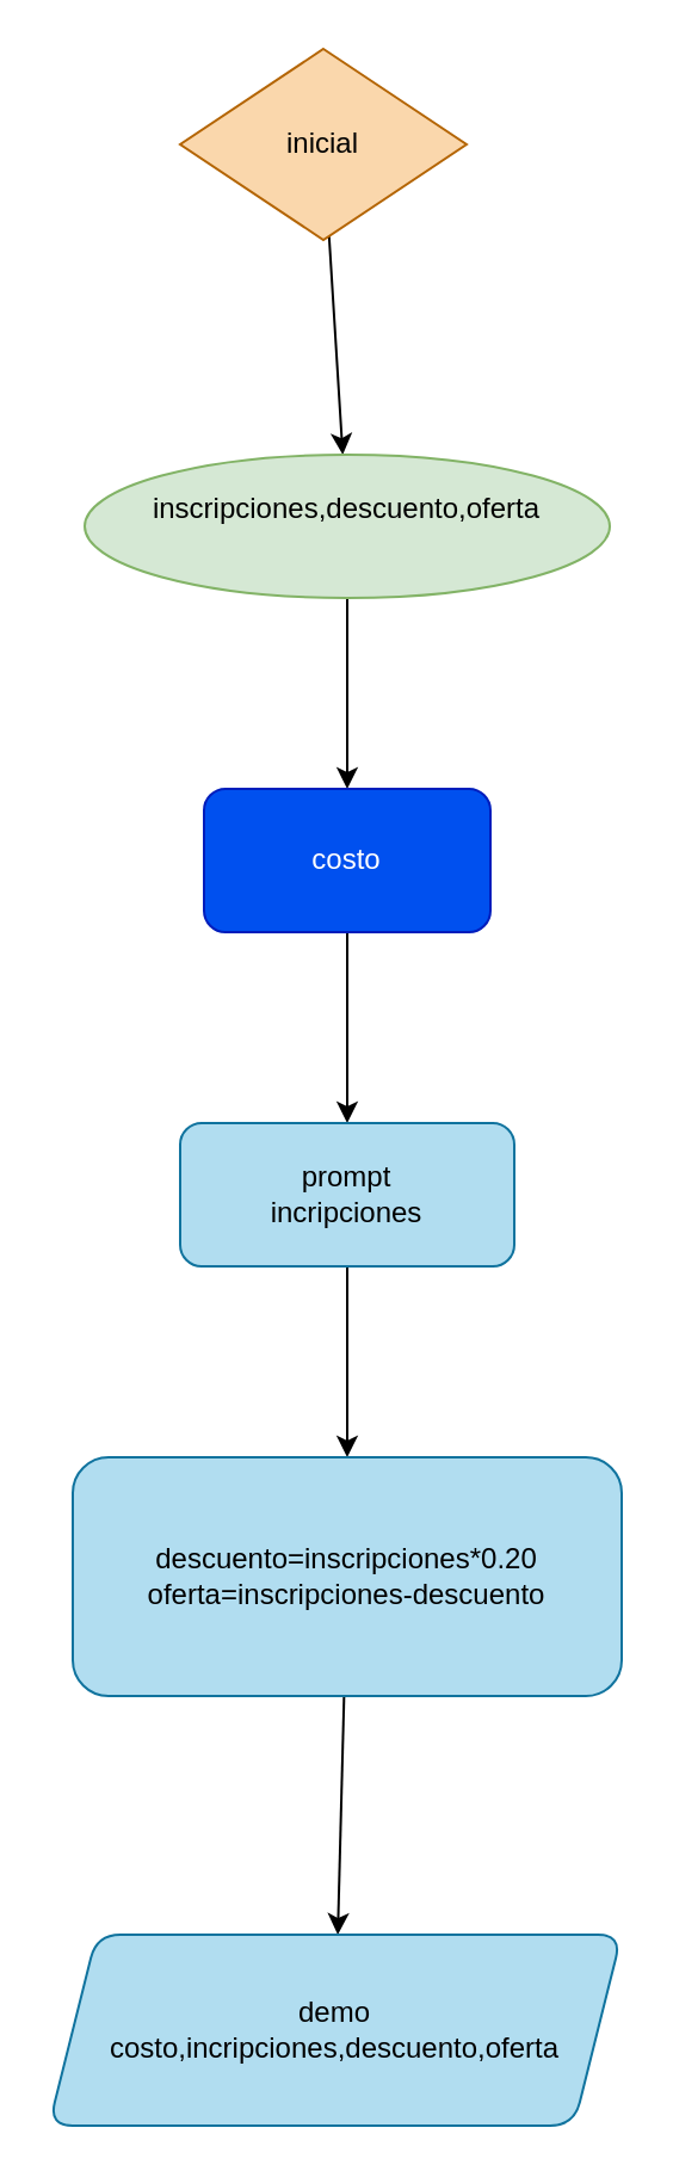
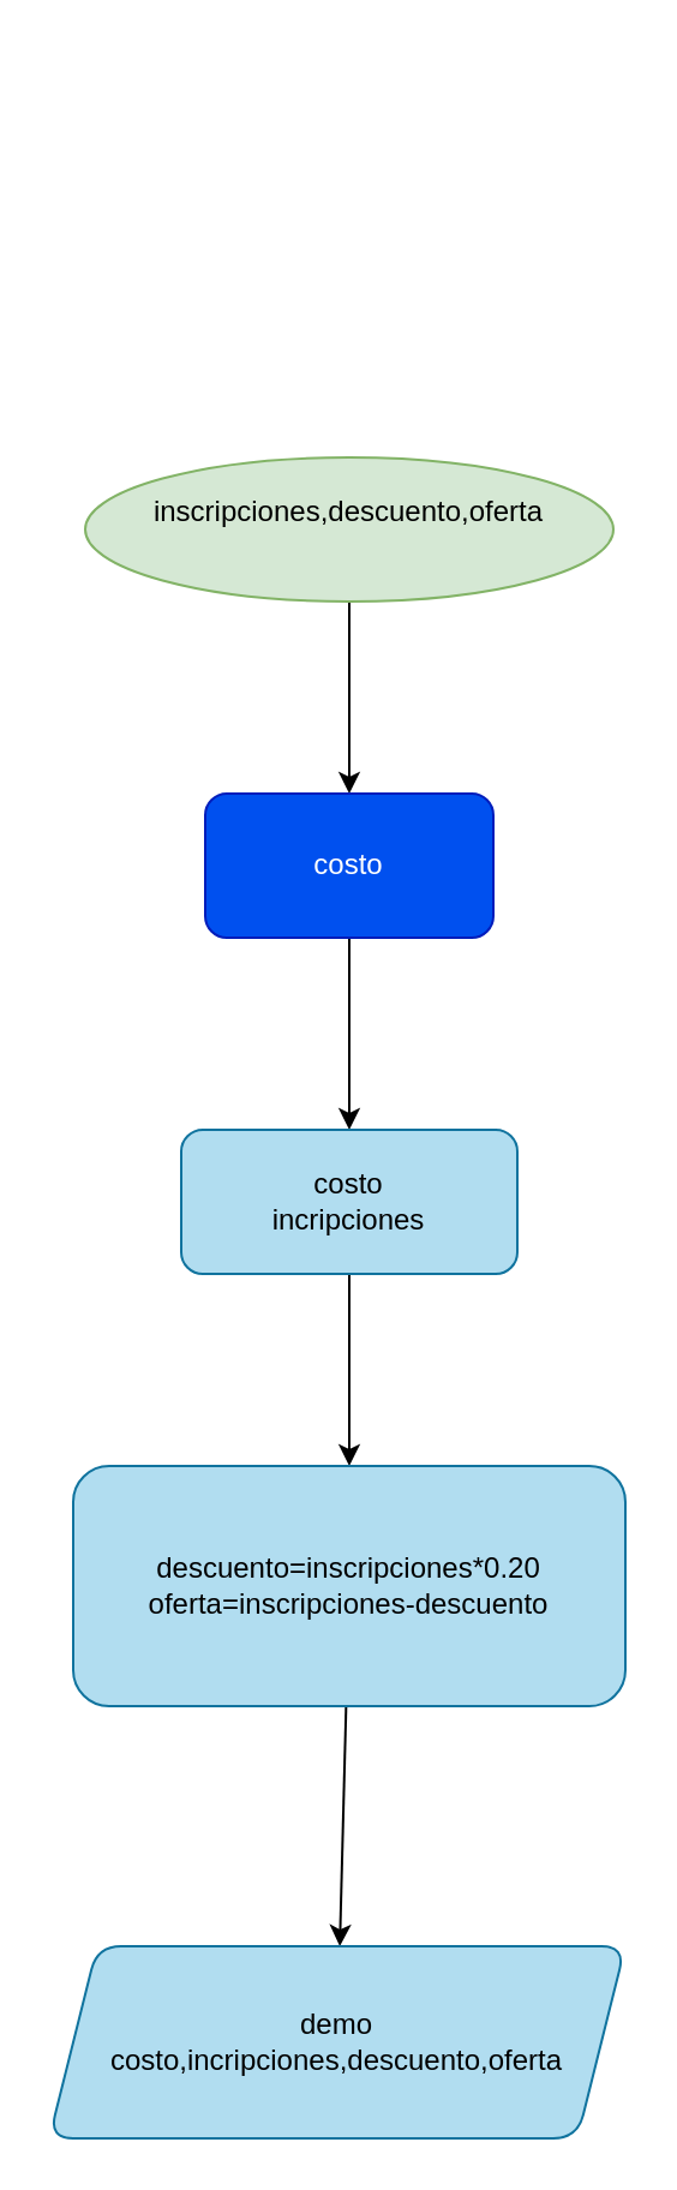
- <mxCell id="3" value="inicial" style="rhombus;whiteSpace=wrap;html=1;fillColor=#fad7ac;strokeColor=#b46504;" vertex="1" parent="1"><mxGeometry x="75" y="20" width="120" height="80" as="geometry" /></mxCell>
- <mxCell id="2" value="" style="edgeStyle=none;html=1;" edge="1" parent="1" source="3" target="5"><mxGeometry relative="1" as="geometry" /></mxCell>
- <mxCell id="9" value="prompt&lt;div&gt;incripciones&lt;/div&gt;" style="whiteSpace=wrap;html=1;rounded=1;fillColor=#b1ddf0;strokeColor=#10739e;" vertex="1" parent="1"><mxGeometry x="75" y="470" width="140" height="60" as="geometry" /></mxCell>
+ <mxCell id="9" value="costo&lt;div&gt;incripciones&lt;/div&gt;" style="whiteSpace=wrap;html=1;rounded=1;fillColor=#b1ddf0;strokeColor=#10739e;" vertex="1" parent="1"><mxGeometry x="75" y="470" width="140" height="60" as="geometry" /></mxCell>
